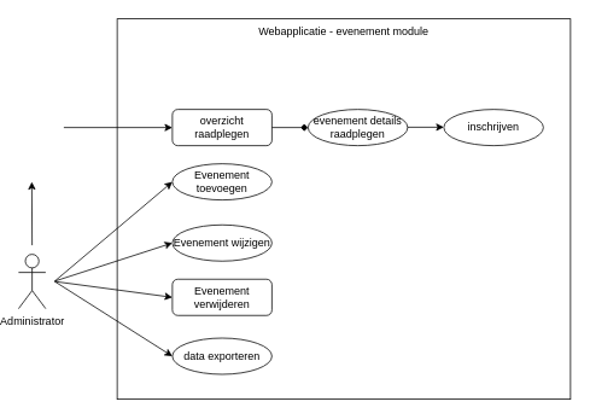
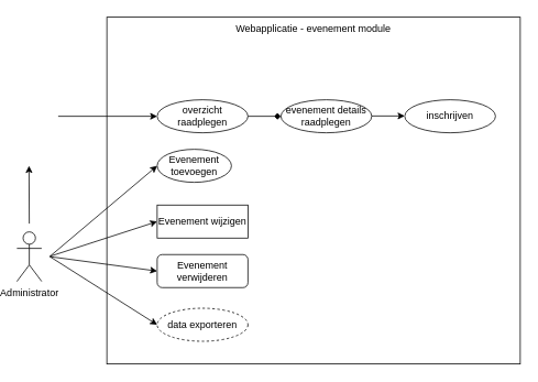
- <mxCell id="6" value="overzicht raadplegen" style="whiteSpace=wrap;html=1;rounded=1;" parent="1" vertex="1"><mxGeometry x="190" y="120" width="110" height="40" as="geometry" /></mxCell>
+ <mxCell id="6" value="overzicht raadplegen" style="ellipse;whiteSpace=wrap;html=1;" parent="1" vertex="1"><mxGeometry x="190" y="120" width="110" height="40" as="geometry" /></mxCell>
- <mxCell id="10" value="Evenement toevoegen" style="ellipse;whiteSpace=wrap;html=1;" parent="1" vertex="1"><mxGeometry x="190" y="180" width="110" height="40" as="geometry" /></mxCell>
+ <mxCell id="10" value="Evenement toevoegen" style="ellipse;whiteSpace=wrap;html=1;" parent="1" vertex="1"><mxGeometry x="190" y="180" width="90" height="40" as="geometry" /></mxCell>
- <mxCell id="11" value="Evenement wijzigen" style="ellipse;whiteSpace=wrap;html=1;" parent="1" vertex="1"><mxGeometry x="190" y="247.5" width="110" height="40" as="geometry" /></mxCell>
+ <mxCell id="11" value="Evenement wijzigen" style="whiteSpace=wrap;html=1;rounded=0;" parent="1" vertex="1"><mxGeometry x="190" y="247.5" width="110" height="40" as="geometry" /></mxCell>
- <mxCell id="5" value="data exporteren" style="ellipse;whiteSpace=wrap;html=1;" parent="1" vertex="1"><mxGeometry x="190" y="372.5" width="110" height="40" as="geometry" /></mxCell>
+ <mxCell id="5" value="data exporteren" style="ellipse;whiteSpace=wrap;html=1;dashed=1;" parent="1" vertex="1"><mxGeometry x="190" y="372.5" width="110" height="40" as="geometry" /></mxCell>
